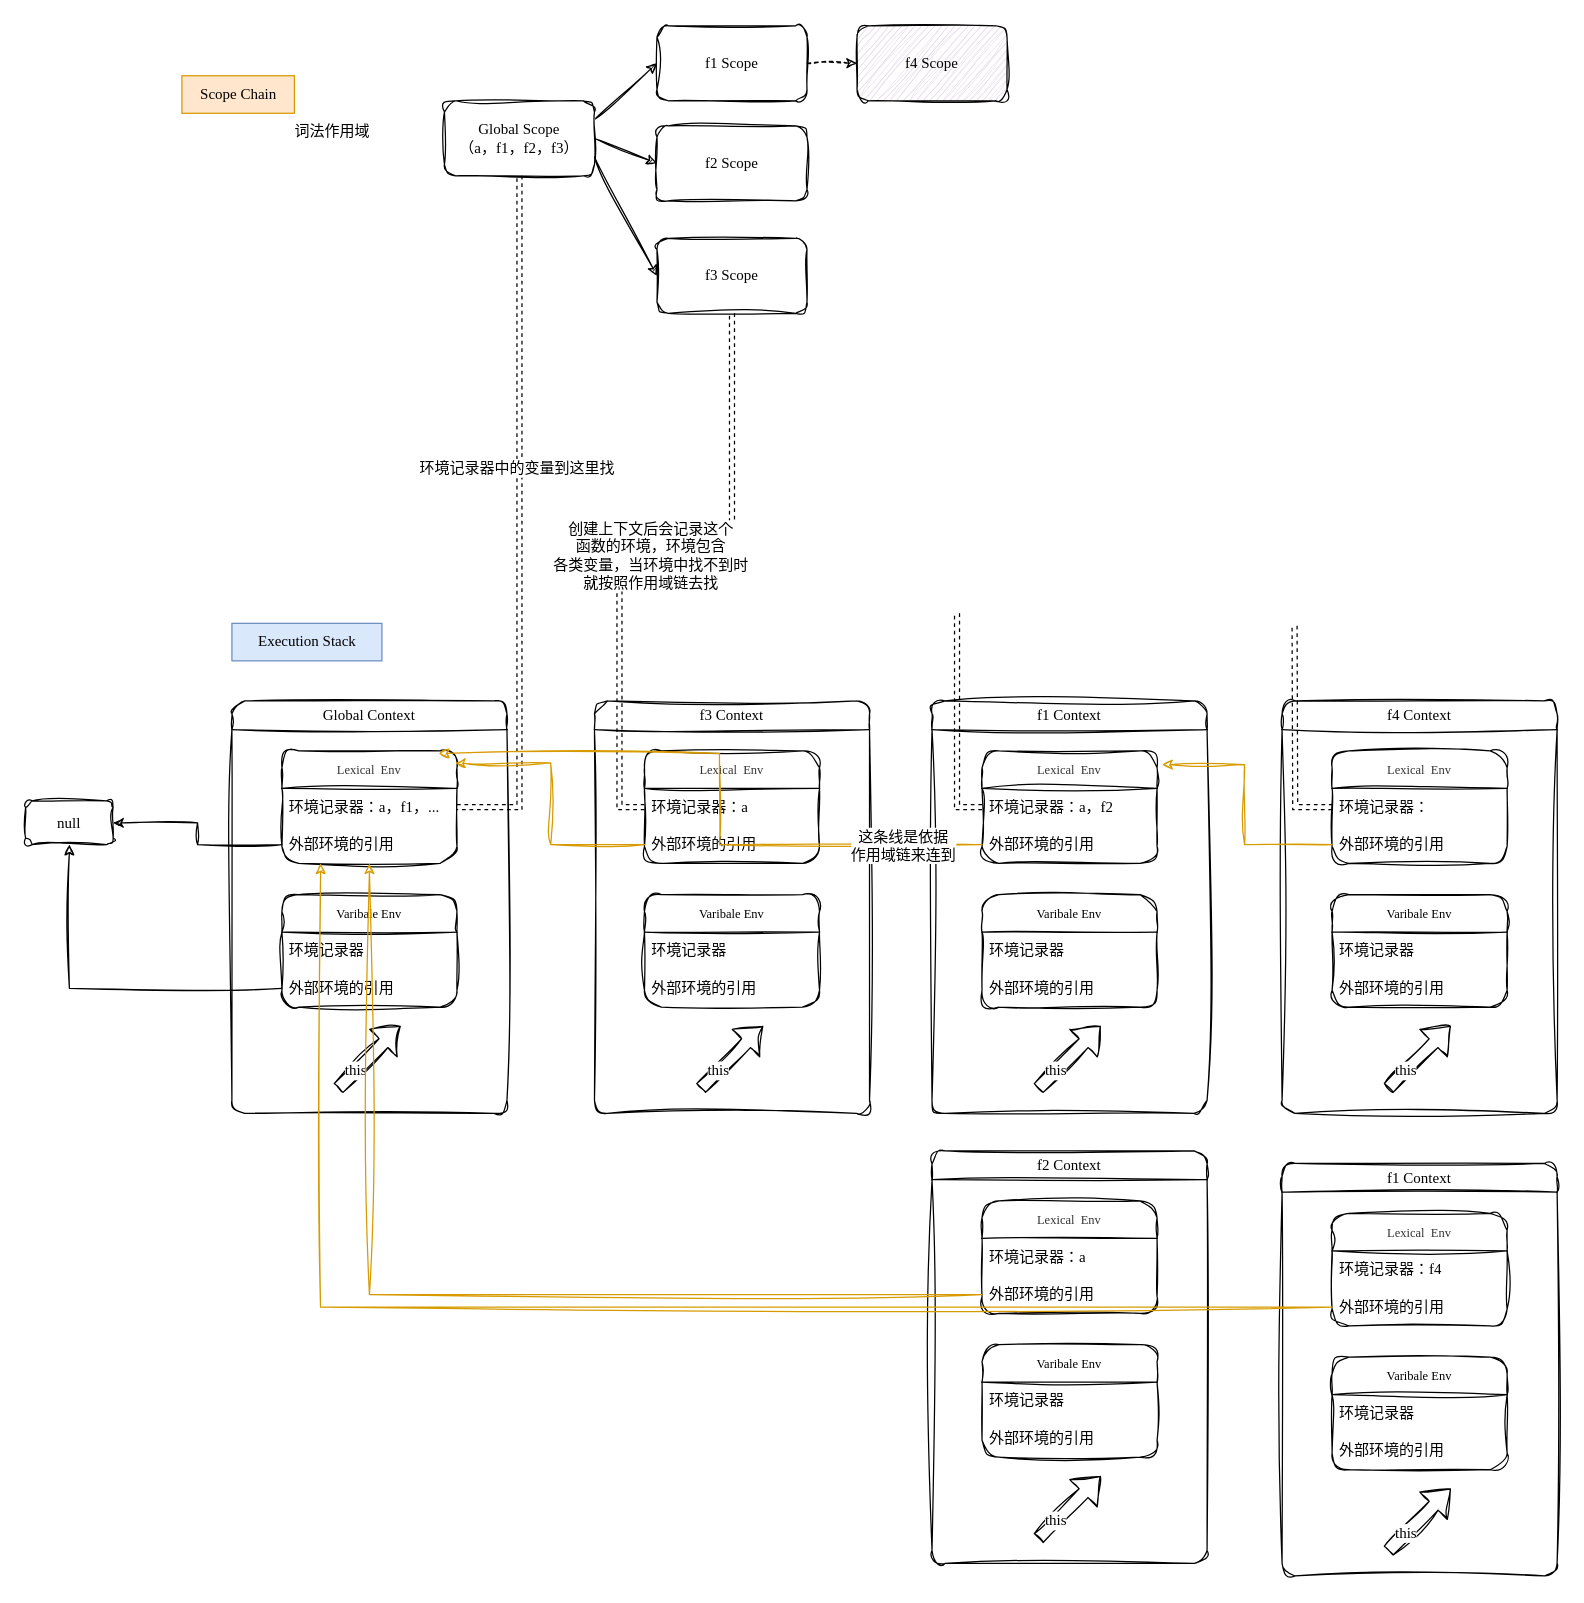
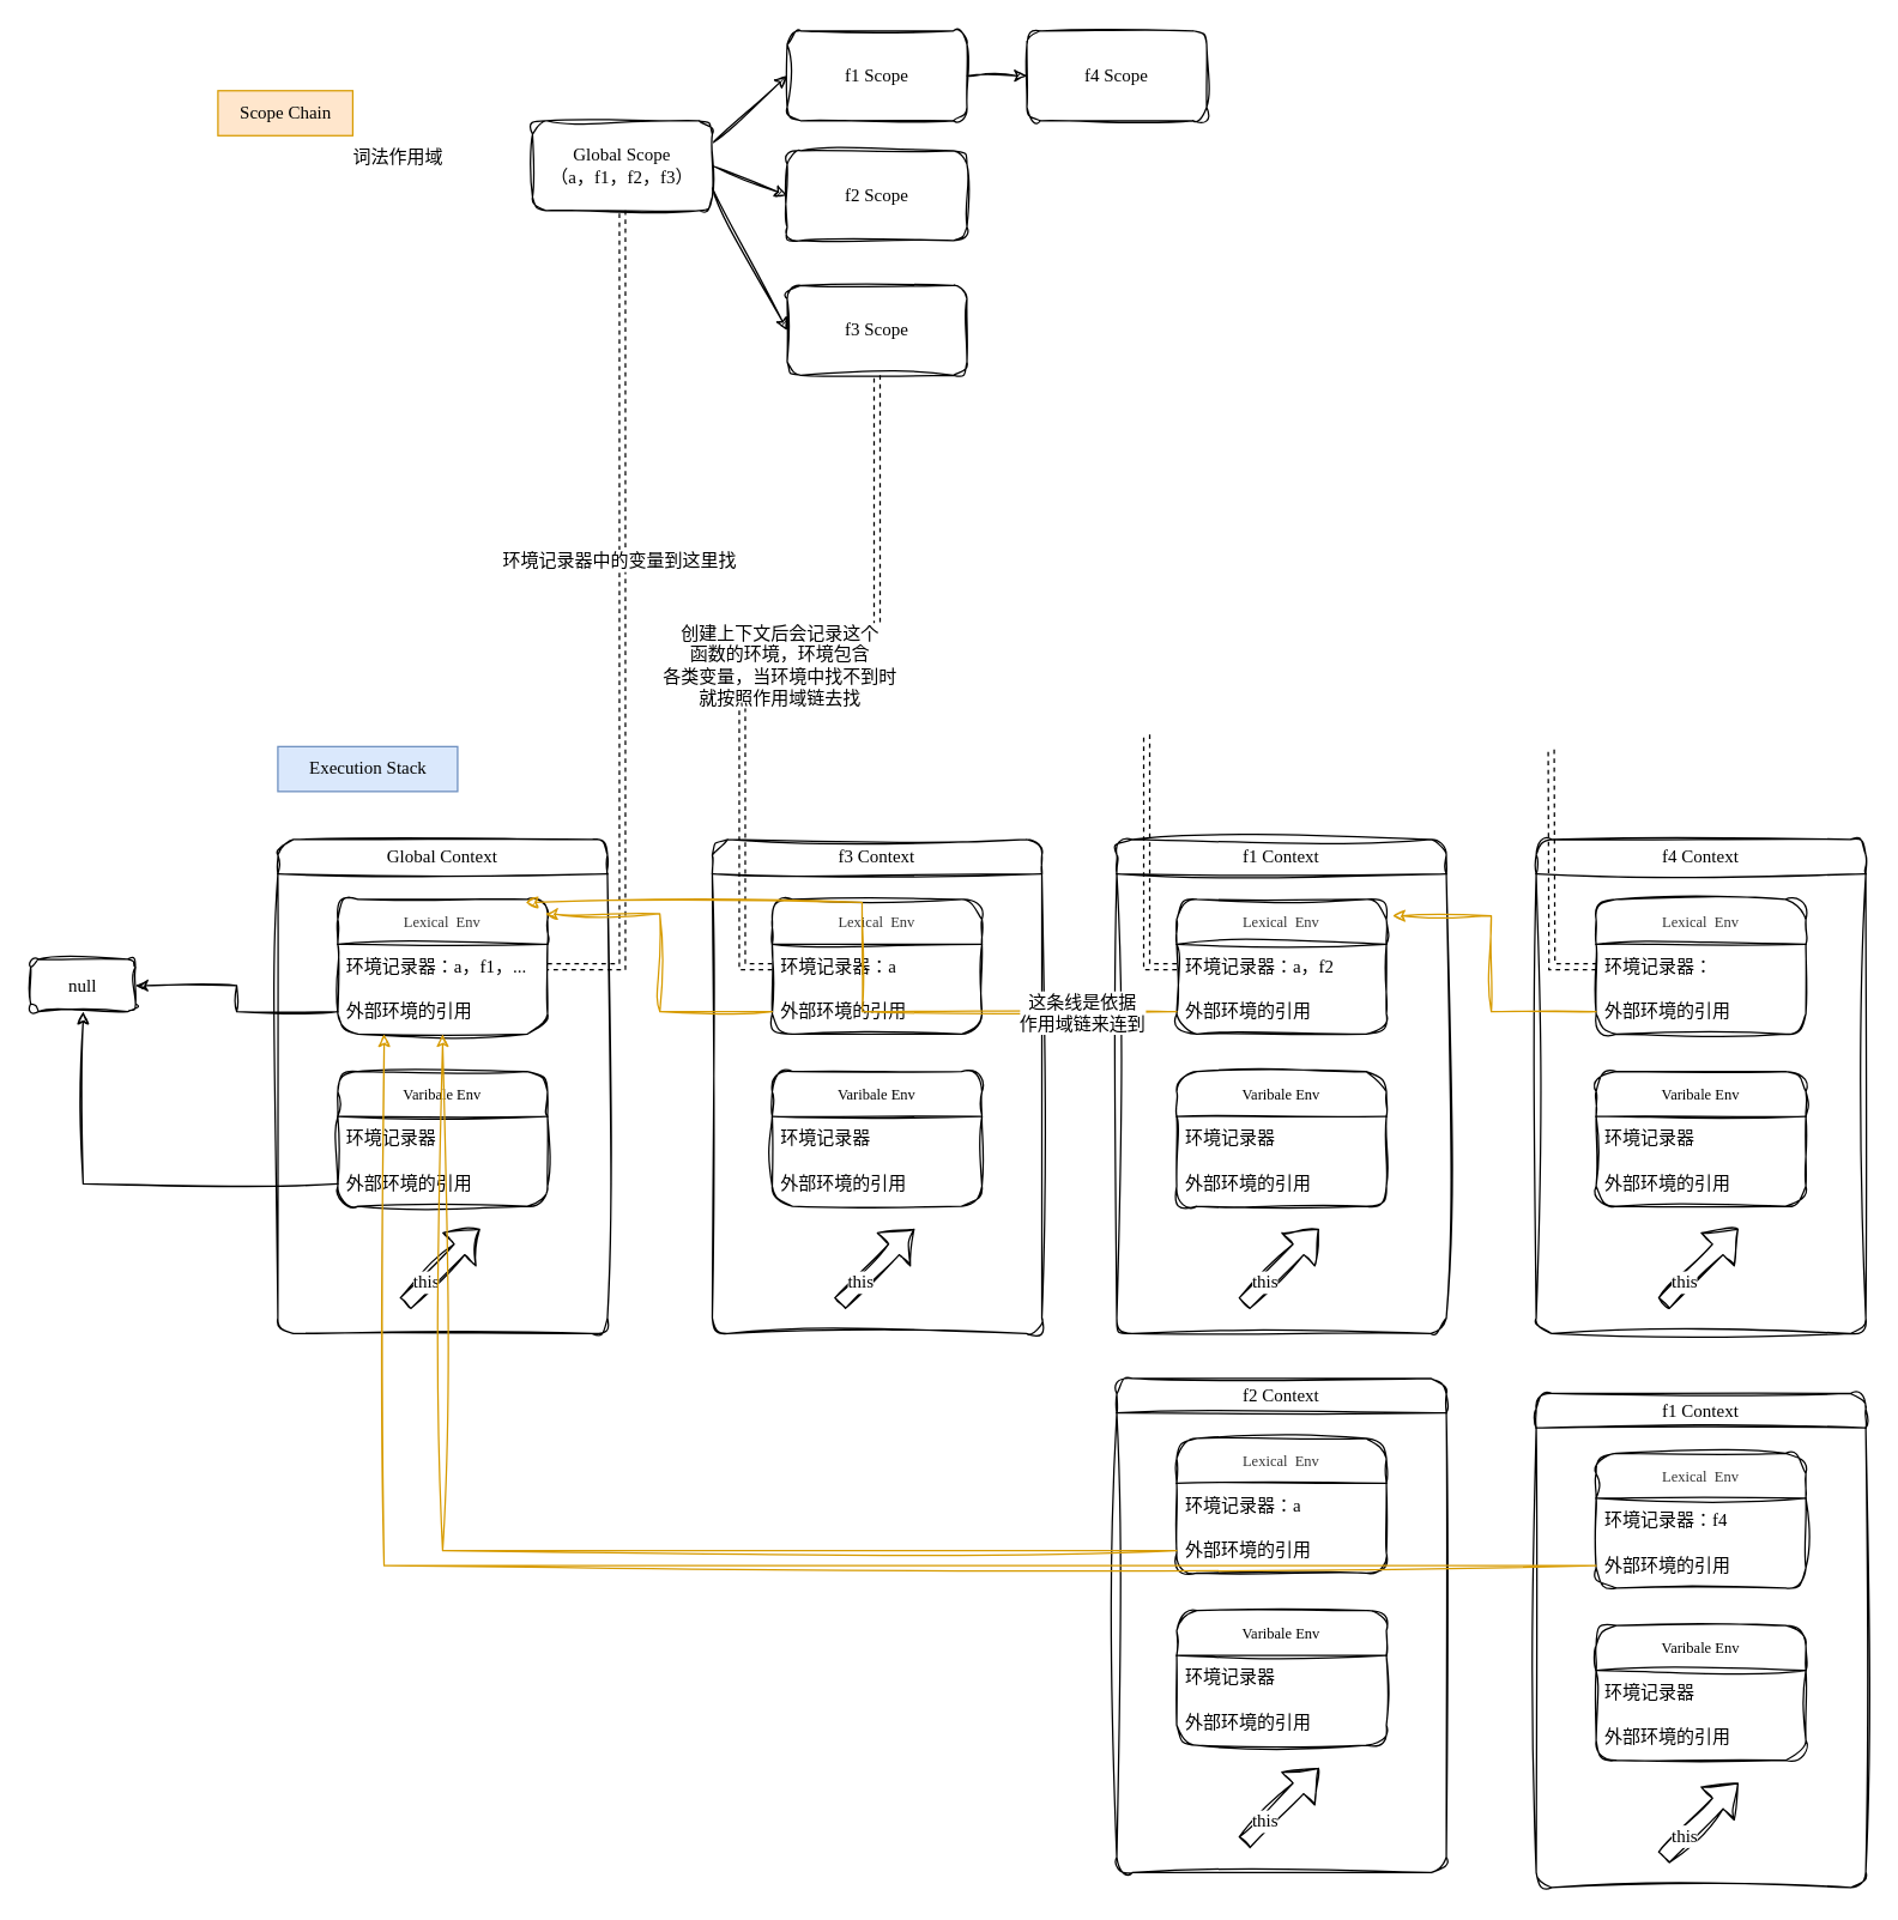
- <mxCell id="7" style="edgeStyle=orthogonalEdgeStyle;rounded=0;sketch=1;hachureGap=4;jiggle=2;curveFitting=1;orthogonalLoop=1;jettySize=auto;html=1;entryX=0;entryY=0.5;entryDx=0;entryDy=0;fontFamily=Comic Sans MS;fontSource=https%3A%2F%2Ffonts.googleapis.com%2Fcss%3Ffamily%3DArchitects%2BDaughter;fontSize=12;fontColor=default;dashed=1;" parent="1" source="8" target="47" edge="1"><mxGeometry relative="1" as="geometry" /></mxCell>
+ <mxCell id="7" style="edgeStyle=orthogonalEdgeStyle;rounded=0;sketch=1;hachureGap=4;jiggle=2;curveFitting=1;orthogonalLoop=1;jettySize=auto;html=1;entryX=0;entryY=0.5;entryDx=0;entryDy=0;fontFamily=Comic Sans MS;fontSource=https%3A%2F%2Ffonts.googleapis.com%2Fcss%3Ffamily%3DArchitects%2BDaughter;fontSize=12;fontColor=default;" parent="1" source="8" target="47" edge="1"><mxGeometry relative="1" as="geometry" /></mxCell>
- <mxCell id="47" value="&lt;font face=&quot;Comic Sans MS&quot;&gt;f4 Scope&lt;/font&gt;" style="rounded=1;whiteSpace=wrap;html=1;sketch=1;hachureGap=4;jiggle=2;curveFitting=1;fontFamily=Architects Daughter;fontSource=https%3A%2F%2Ffonts.googleapis.com%2Fcss%3Ffamily%3DArchitects%2BDaughter;fillColor=#e1d5e7;" parent="1" vertex="1"><mxGeometry x="685" y="20" width="120" height="60" as="geometry" /></mxCell>
+ <mxCell id="47" value="&lt;font face=&quot;Comic Sans MS&quot;&gt;f4 Scope&lt;/font&gt;" style="rounded=1;whiteSpace=wrap;html=1;sketch=1;hachureGap=4;jiggle=2;curveFitting=1;fontFamily=Architects Daughter;fontSource=https%3A%2F%2Ffonts.googleapis.com%2Fcss%3Ffamily%3DArchitects%2BDaughter;" parent="1" vertex="1"><mxGeometry x="685" y="20" width="120" height="60" as="geometry" /></mxCell>
